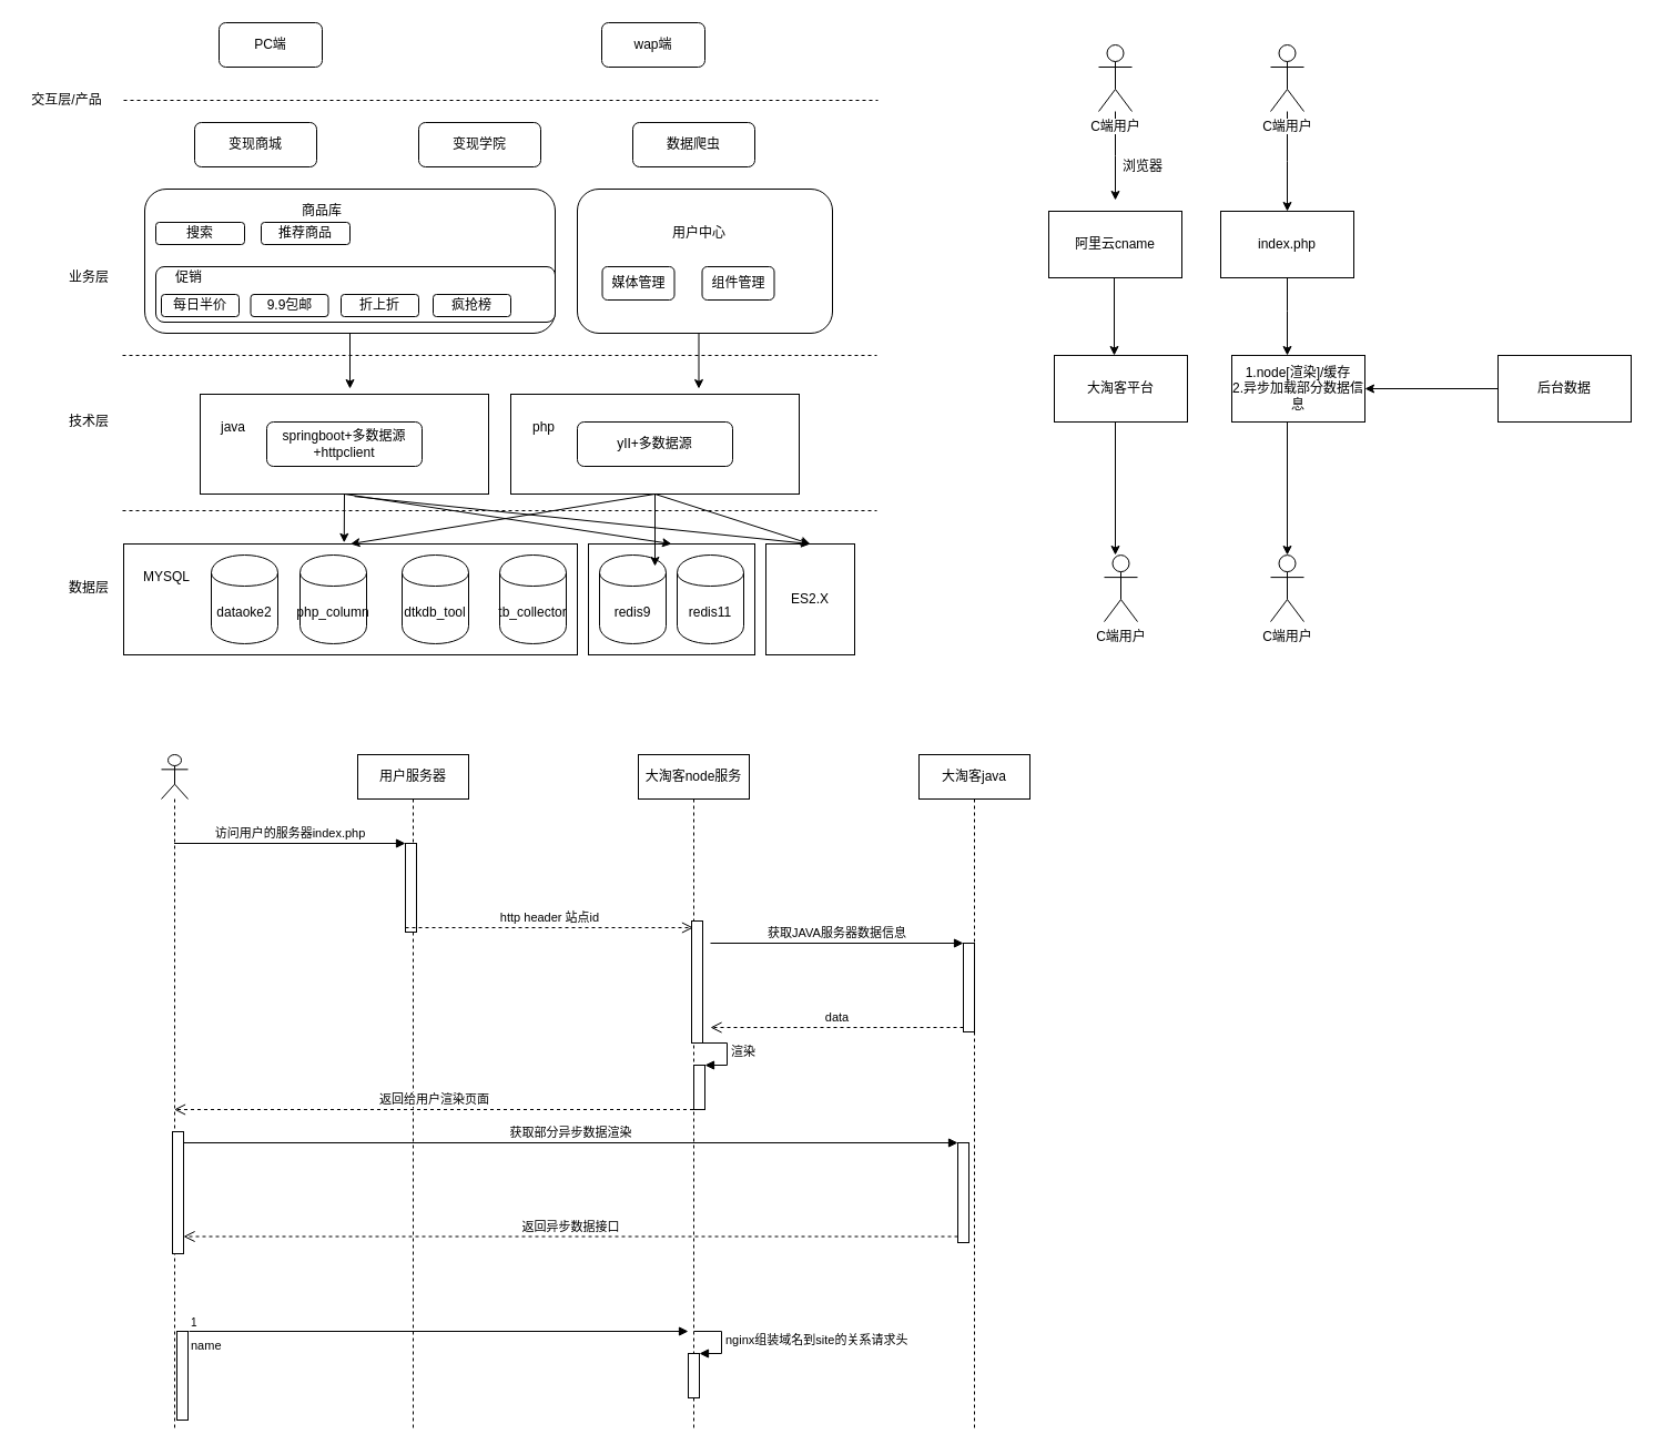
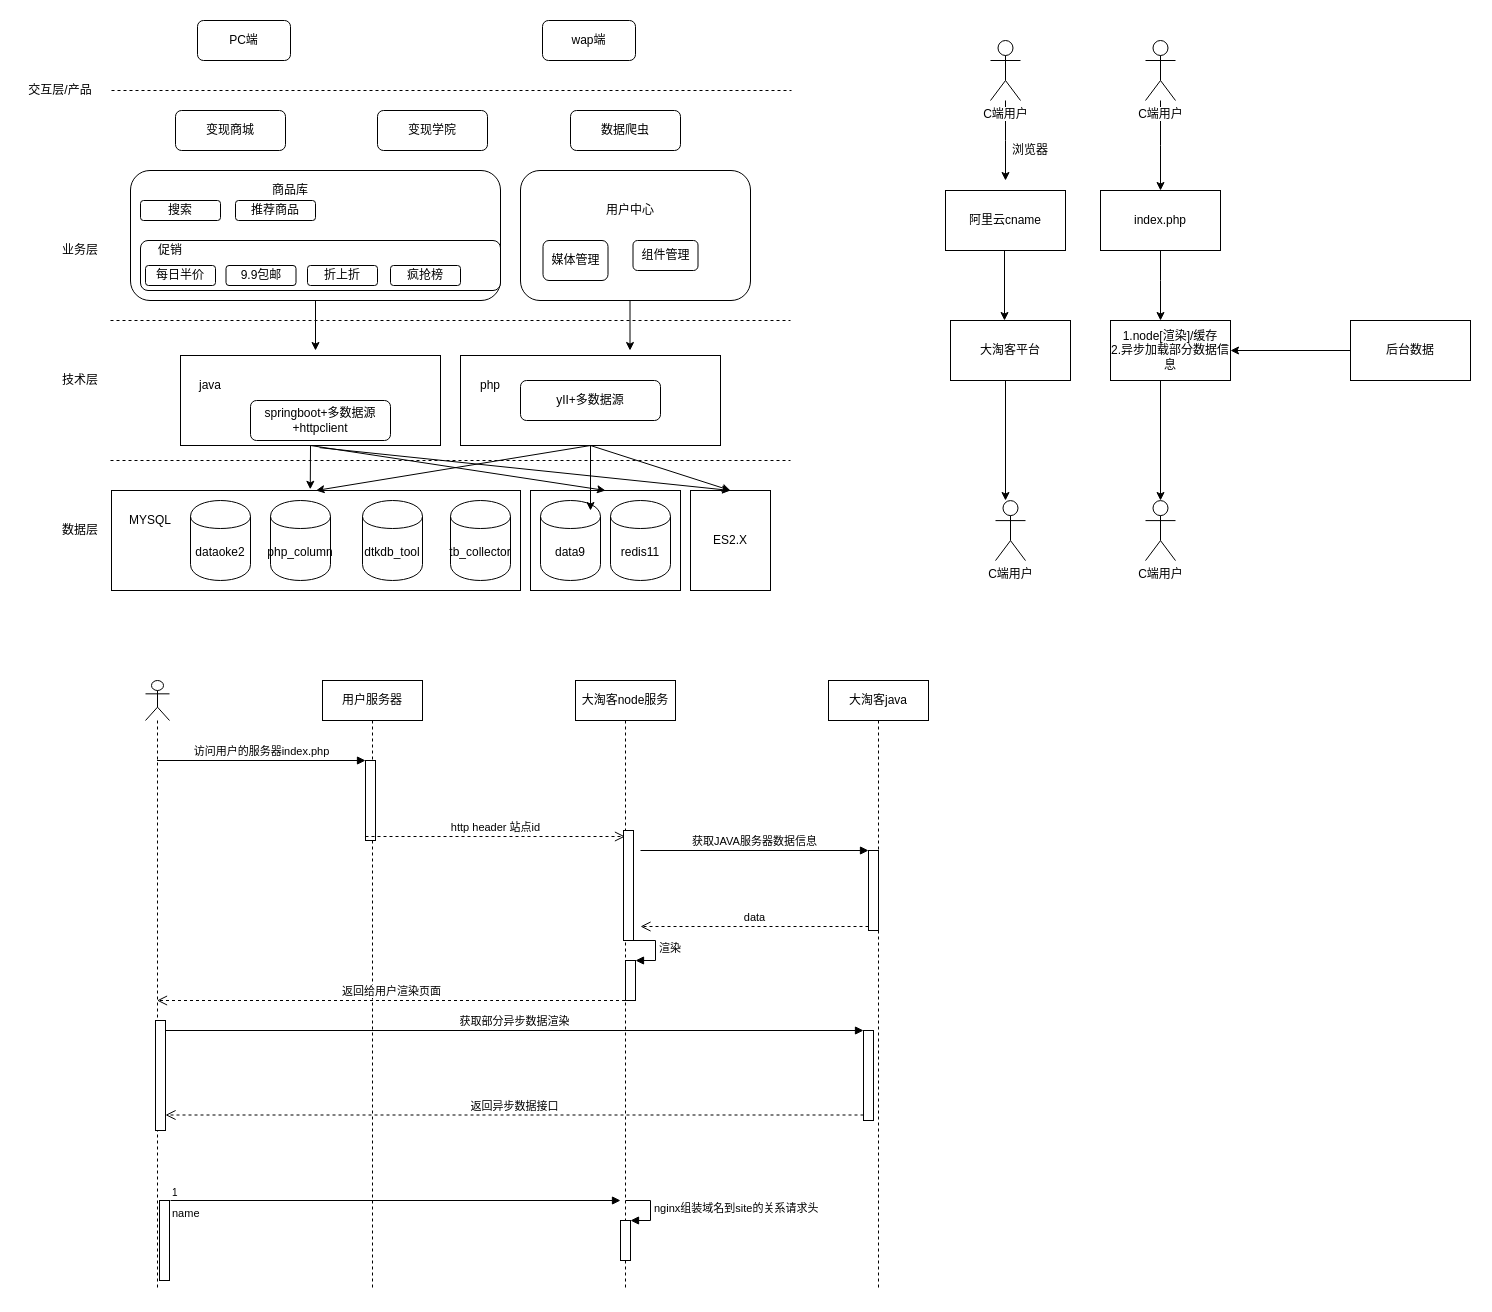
- <mxCell id="37" value="媒体管理" style="rounded=1;whiteSpace=wrap;html=1;" vertex="1" parent="1"><mxGeometry x="542.5" y="240" width="65" height="30" as="geometry" /></mxCell>
+ <mxCell id="37" value="媒体管理" style="rounded=1;whiteSpace=wrap;html=1;" vertex="1" parent="1"><mxGeometry x="542.5" y="240" width="65" height="40" as="geometry" /></mxCell>
- <mxCell id="19" value="springboot+多数据源+httpclient" style="rounded=1;whiteSpace=wrap;html=1;" vertex="1" parent="1"><mxGeometry x="240" y="380" width="140" height="40" as="geometry" /></mxCell>
+ <mxCell id="19" value="springboot+多数据源+httpclient" style="rounded=1;whiteSpace=wrap;html=1;" vertex="1" parent="1"><mxGeometry x="250" y="400" width="140" height="40" as="geometry" /></mxCell>
- <mxCell id="24" value="redis9" style="shape=cylinder;whiteSpace=wrap;html=1;boundedLbl=1;backgroundOutline=1;" vertex="1" parent="1"><mxGeometry x="540" y="500" width="60" height="80" as="geometry" /></mxCell>
+ <mxCell id="24" value="data9" style="shape=cylinder;whiteSpace=wrap;html=1;boundedLbl=1;backgroundOutline=1;" vertex="1" parent="1"><mxGeometry x="540" y="500" width="60" height="80" as="geometry" /></mxCell>
